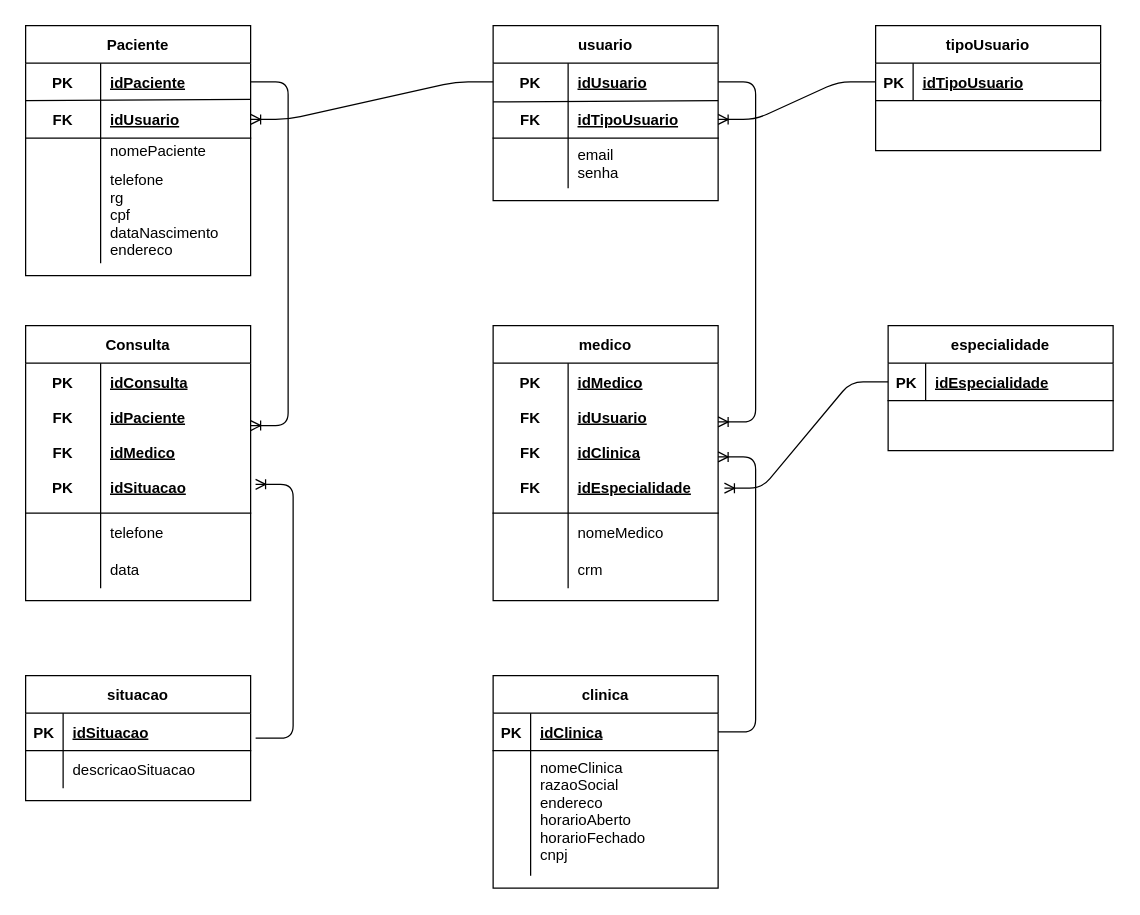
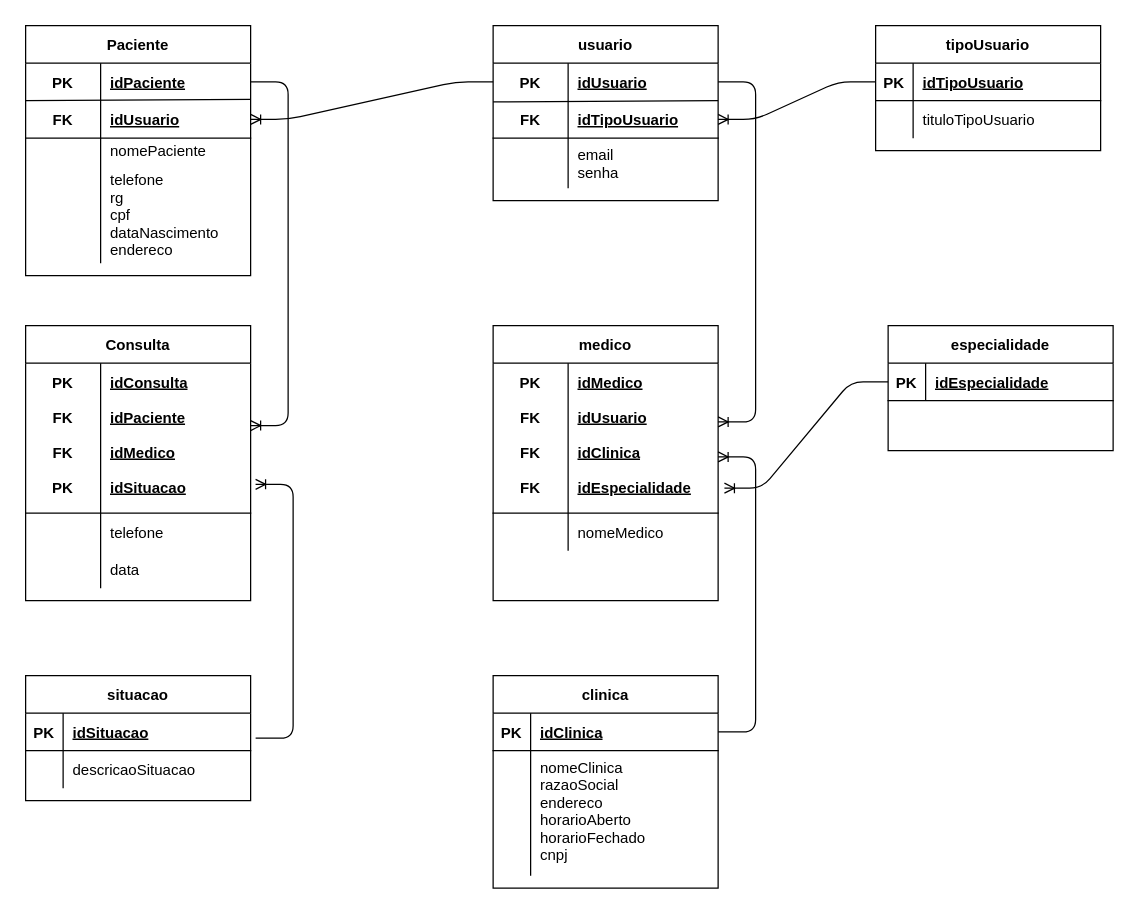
+ <mxCell id="34" value="tituloTipoUsuario" style="shape=partialRectangle;connectable=0;fillColor=none;top=0;left=0;bottom=0;right=0;align=left;spacingLeft=6;overflow=hidden;" vertex="1" parent="32"><mxGeometry x="30" width="150" height="30" as="geometry" /></mxCell>
- <mxCell id="70" value="crm" style="shape=partialRectangle;connectable=0;fillColor=none;top=0;left=0;bottom=0;right=0;align=left;spacingLeft=6;overflow=hidden;" vertex="1" parent="68"><mxGeometry x="60" width="120" height="30" as="geometry" /></mxCell>
